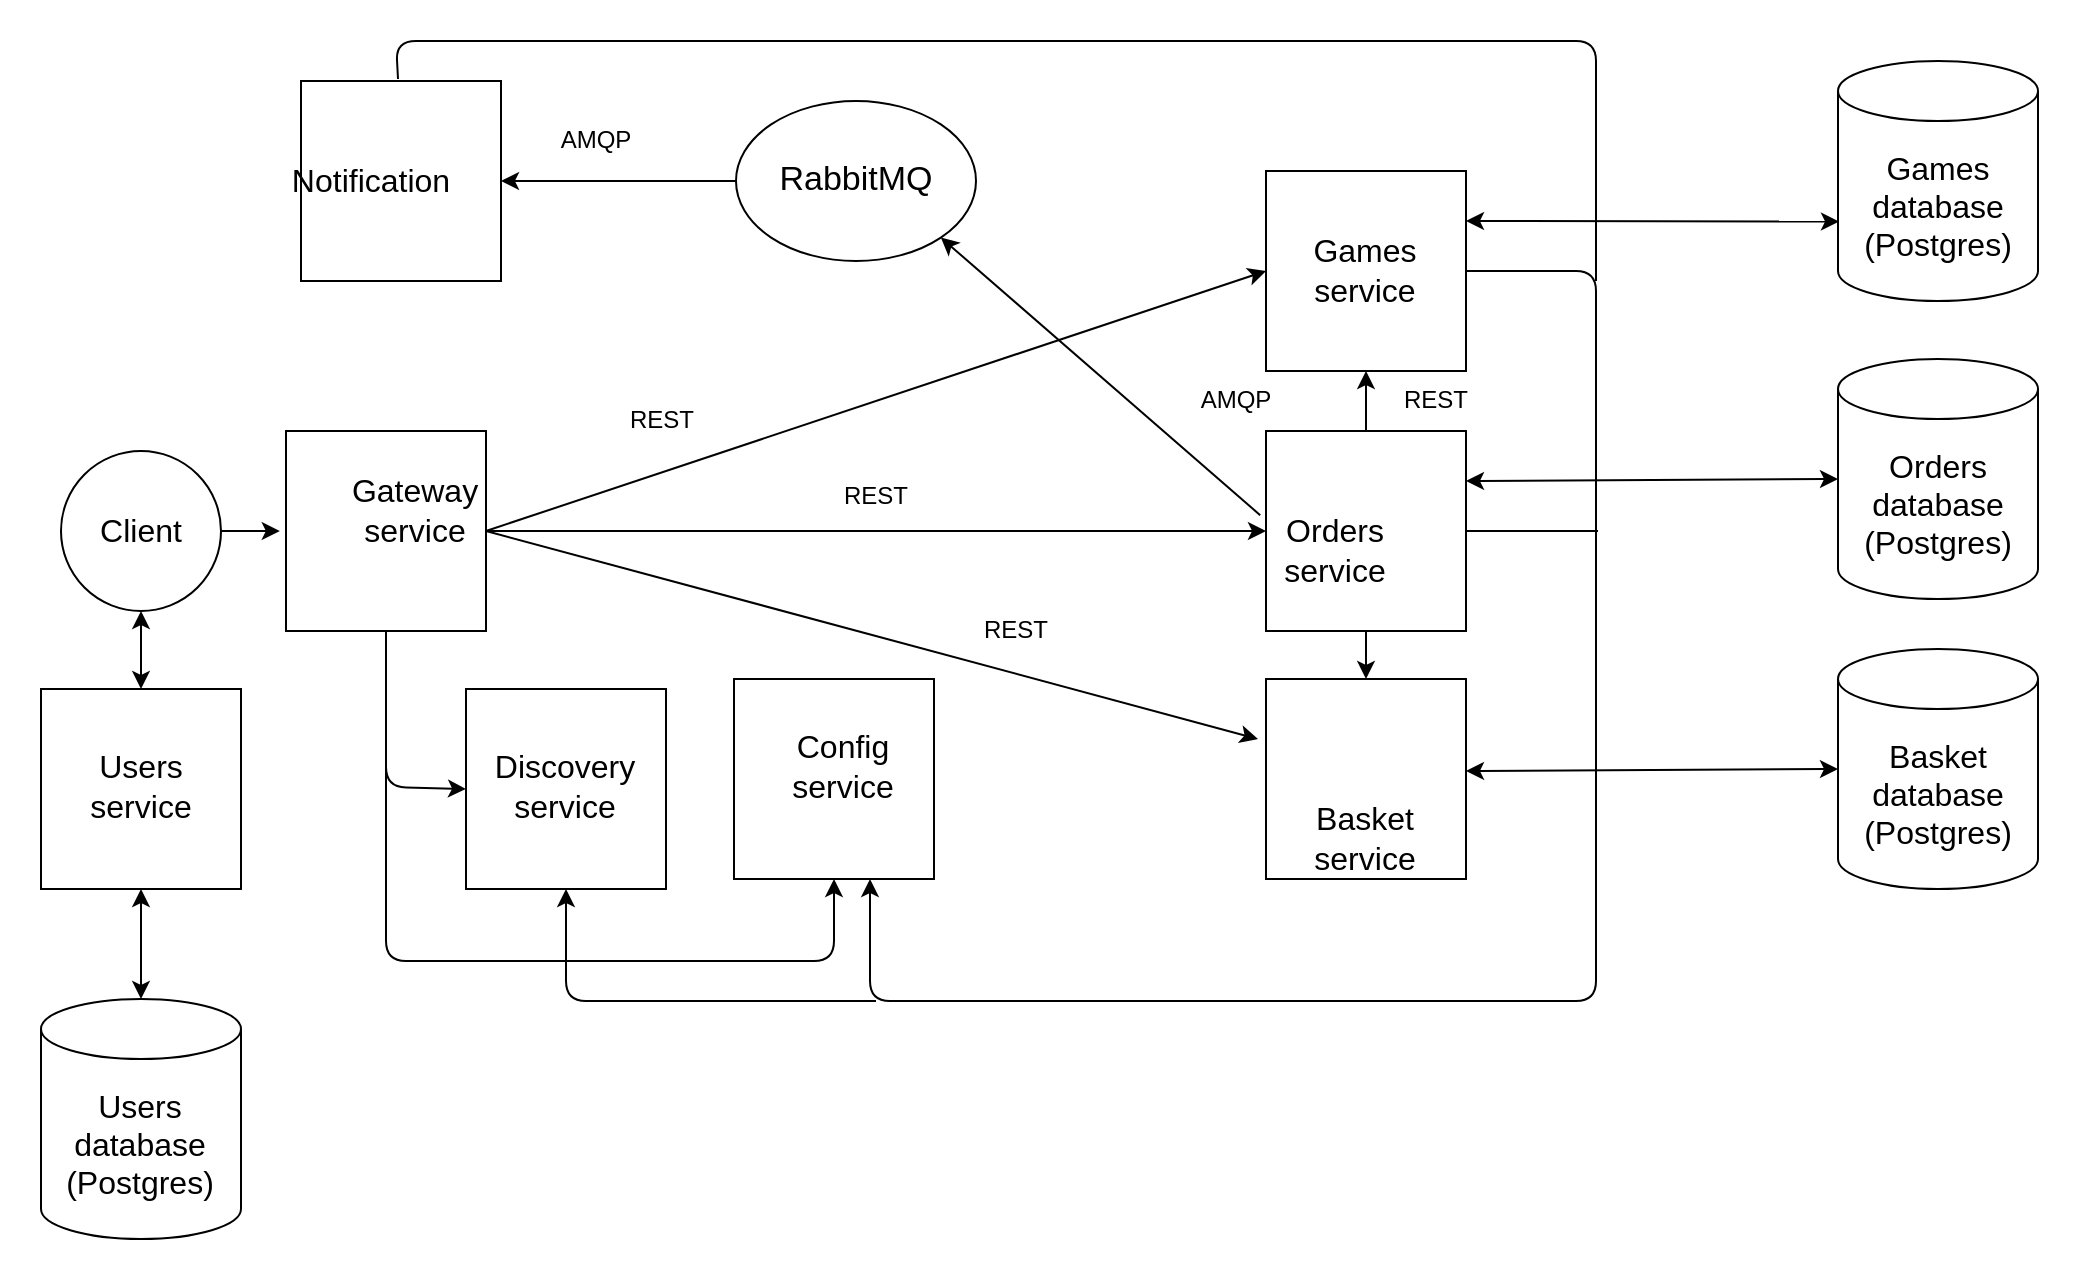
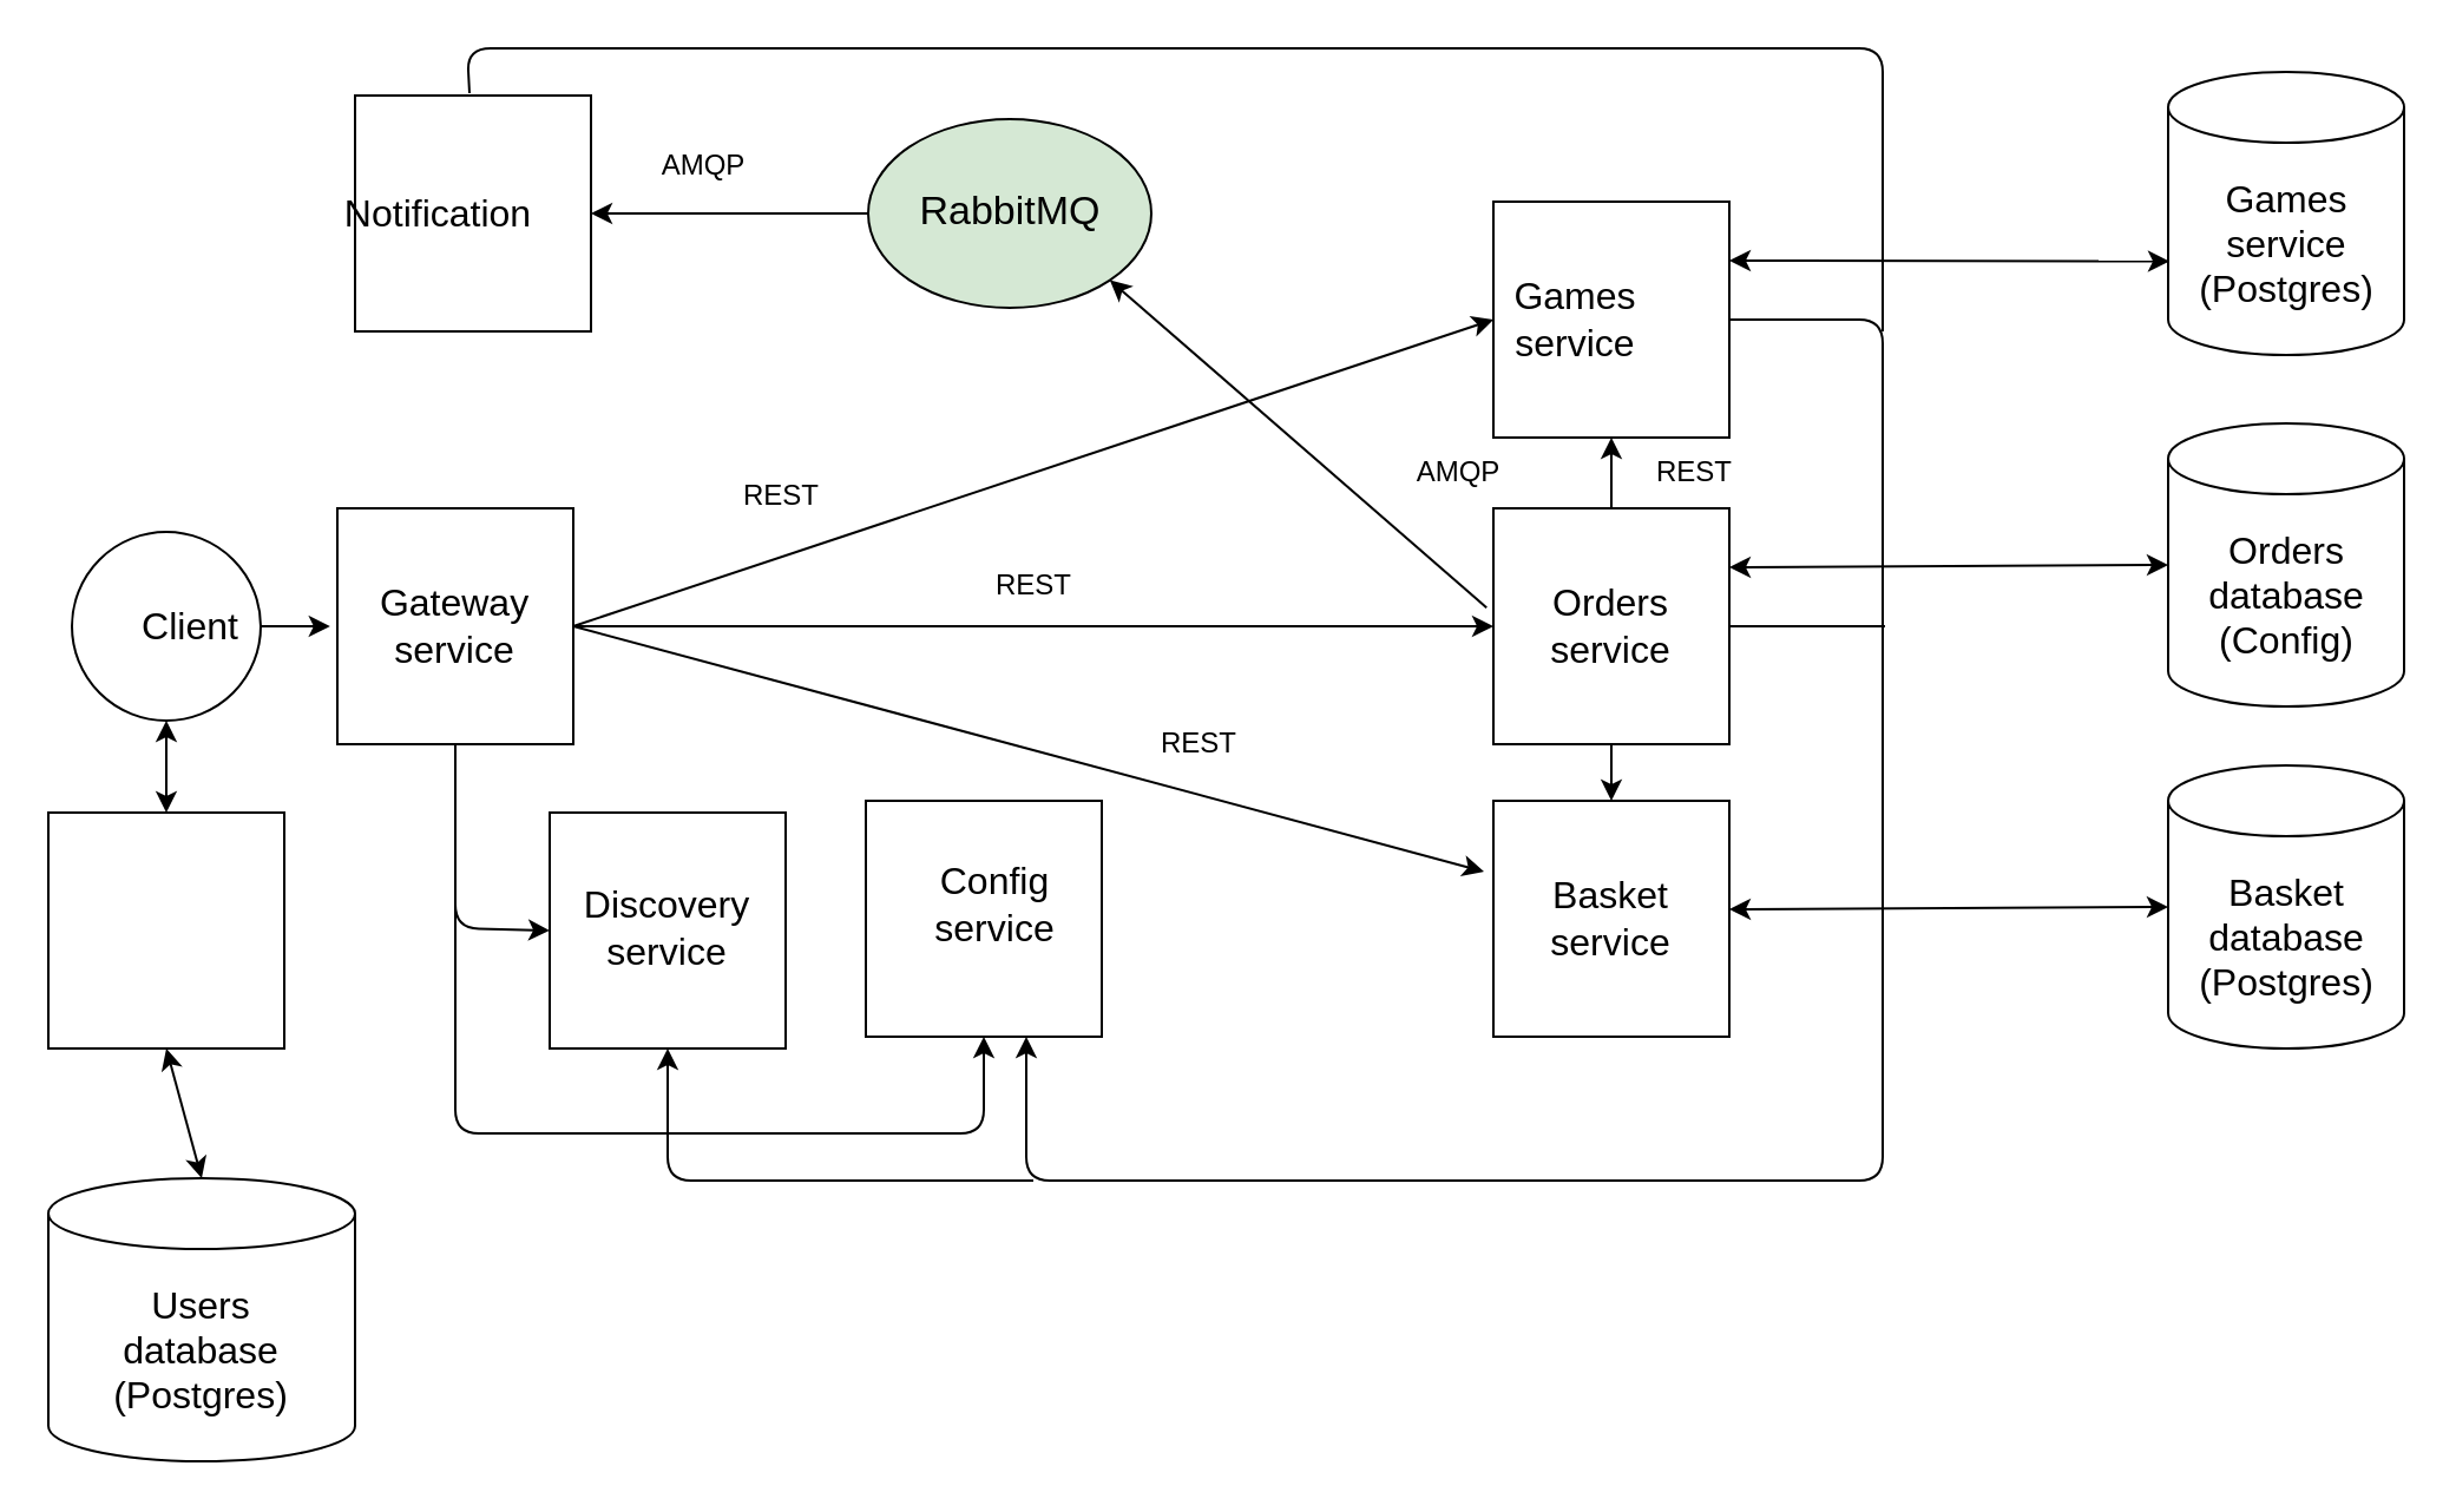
- <mxCell id="39" value="&lt;font style=&quot;font-size: 17px&quot;&gt;RabbitMQ&lt;/font&gt;" style="ellipse;whiteSpace=wrap;html=1;strokeWidth=1;" parent="1" vertex="1"><mxGeometry x="367.5" y="50" width="120" height="80" as="geometry" /></mxCell>
+ <mxCell id="39" value="&lt;font style=&quot;font-size: 17px&quot;&gt;RabbitMQ&lt;/font&gt;" style="ellipse;whiteSpace=wrap;html=1;strokeWidth=1;fillColor=#d5e8d4;" parent="1" vertex="1"><mxGeometry x="367.5" y="50" width="120" height="80" as="geometry" /></mxCell>
- <mxCell id="31" value="&lt;div style=&quot;font-size: 16px;&quot;&gt;&lt;font style=&quot;font-size: 16px;&quot;&gt;Games &lt;br&gt;&lt;/font&gt;&lt;/div&gt;&lt;div style=&quot;font-size: 16px;&quot;&gt;&lt;font style=&quot;font-size: 16px;&quot;&gt;database&lt;/font&gt;&lt;/div&gt;&lt;div style=&quot;font-size: 16px;&quot;&gt;&lt;font style=&quot;font-size: 16px;&quot;&gt;(Postgres)&lt;br&gt;&lt;/font&gt;&lt;/div&gt;" style="shape=cylinder3;whiteSpace=wrap;html=1;boundedLbl=1;backgroundOutline=1;size=15;strokeWidth=1;" parent="1" vertex="1"><mxGeometry x="918.5" y="30" width="100" height="120" as="geometry" /></mxCell>
+ <mxCell id="31" value="&lt;div style=&quot;font-size: 16px;&quot;&gt;&lt;font style=&quot;font-size: 16px;&quot;&gt;Games &lt;br&gt;&lt;/font&gt;&lt;/div&gt;&lt;div style=&quot;font-size: 16px;&quot;&gt;&lt;font style=&quot;font-size: 16px;&quot;&gt;service&lt;/font&gt;&lt;/div&gt;&lt;div style=&quot;font-size: 16px;&quot;&gt;&lt;font style=&quot;font-size: 16px;&quot;&gt;(Postgres)&lt;br&gt;&lt;/font&gt;&lt;/div&gt;" style="shape=cylinder3;whiteSpace=wrap;html=1;boundedLbl=1;backgroundOutline=1;size=15;strokeWidth=1;" parent="1" vertex="1"><mxGeometry x="918.5" y="30" width="100" height="120" as="geometry" /></mxCell>
- <mxCell id="5" value="&lt;div style=&quot;font-size: 16px;&quot;&gt;&lt;font style=&quot;font-size: 16px;&quot;&gt;Games&lt;br&gt;&lt;/font&gt;&lt;/div&gt;&lt;div style=&quot;font-size: 16px;&quot;&gt;&lt;font style=&quot;font-size: 16px;&quot;&gt;service&lt;br&gt;&lt;/font&gt;&lt;/div&gt;" style="text;html=1;align=center;verticalAlign=middle;whiteSpace=wrap;rounded=0;strokeWidth=1;" parent="1" vertex="1"><mxGeometry x="655" y="117.5" width="55" height="35" as="geometry" /></mxCell>
+ <mxCell id="5" value="&lt;div style=&quot;font-size: 16px;&quot;&gt;&lt;font style=&quot;font-size: 16px;&quot;&gt;Games&lt;br&gt;&lt;/font&gt;&lt;/div&gt;&lt;div style=&quot;font-size: 16px;&quot;&gt;&lt;font style=&quot;font-size: 16px;&quot;&gt;service&lt;br&gt;&lt;/font&gt;&lt;/div&gt;" style="text;html=1;align=center;verticalAlign=middle;whiteSpace=wrap;rounded=0;strokeWidth=1;" parent="1" vertex="1"><mxGeometry x="640" y="117.5" width="55" height="35" as="geometry" /></mxCell>
- <mxCell id="26" value="&lt;div style=&quot;font-size: 16px;&quot;&gt;&lt;font style=&quot;font-size: 16px;&quot;&gt;Orders database&lt;/font&gt;&lt;/div&gt;&lt;div style=&quot;font-size: 16px;&quot;&gt;&lt;font style=&quot;font-size: 16px;&quot;&gt;(Postgres)&lt;br&gt;&lt;/font&gt;&lt;/div&gt;" style="shape=cylinder3;whiteSpace=wrap;html=1;boundedLbl=1;backgroundOutline=1;size=15;strokeWidth=1;" parent="1" vertex="1"><mxGeometry x="918.5" y="179" width="100" height="120" as="geometry" /></mxCell>
+ <mxCell id="26" value="&lt;div style=&quot;font-size: 16px;&quot;&gt;&lt;font style=&quot;font-size: 16px;&quot;&gt;Orders database&lt;/font&gt;&lt;/div&gt;&lt;div style=&quot;font-size: 16px;&quot;&gt;&lt;font style=&quot;font-size: 16px;&quot;&gt;(Config)&lt;br&gt;&lt;/font&gt;&lt;/div&gt;" style="shape=cylinder3;whiteSpace=wrap;html=1;boundedLbl=1;backgroundOutline=1;size=15;strokeWidth=1;" parent="1" vertex="1"><mxGeometry x="918.5" y="179" width="100" height="120" as="geometry" /></mxCell>
- <mxCell id="3" value="&lt;div&gt;&lt;font style=&quot;font-size: 16px;&quot;&gt;Gateway&lt;/font&gt;&lt;/div&gt;&lt;div&gt;&lt;font style=&quot;font-size: 16px;&quot;&gt;service&lt;br&gt;&lt;/font&gt;&lt;/div&gt;" style="text;html=1;align=center;verticalAlign=middle;whiteSpace=wrap;rounded=0;strokeWidth=1;fontSize=16;" parent="1" vertex="1"><mxGeometry x="180" y="237.5" width="55" height="35" as="geometry" /></mxCell>
+ <mxCell id="3" value="&lt;div&gt;&lt;font style=&quot;font-size: 16px;&quot;&gt;Gateway&lt;/font&gt;&lt;/div&gt;&lt;div&gt;&lt;font style=&quot;font-size: 16px;&quot;&gt;service&lt;br&gt;&lt;/font&gt;&lt;/div&gt;" style="text;html=1;align=center;verticalAlign=middle;whiteSpace=wrap;rounded=0;strokeWidth=1;fontSize=16;" parent="1" vertex="1"><mxGeometry x="165" y="247.5" width="55" height="35" as="geometry" /></mxCell>
- <mxCell id="30" value="&lt;font style=&quot;font-size: 16px;&quot;&gt;Client&lt;/font&gt;" style="text;html=1;align=center;verticalAlign=middle;whiteSpace=wrap;rounded=0;strokeWidth=1;" parent="1" vertex="1"><mxGeometry x="42.5" y="247.5" width="55" height="35" as="geometry" /></mxCell>
+ <mxCell id="30" value="&lt;font style=&quot;font-size: 16px;&quot;&gt;Client&lt;/font&gt;" style="text;html=1;align=center;verticalAlign=middle;whiteSpace=wrap;rounded=0;strokeWidth=1;" parent="1" vertex="1"><mxGeometry x="52.5" y="247.5" width="55" height="35" as="geometry" /></mxCell>
- <mxCell id="7" value="&lt;div style=&quot;font-size: 16px;&quot;&gt;&lt;font style=&quot;font-size: 16px;&quot;&gt;Orders&lt;/font&gt;&lt;/div&gt;&lt;div style=&quot;font-size: 16px;&quot;&gt;&lt;font style=&quot;font-size: 16px;&quot;&gt;service&lt;br&gt;&lt;/font&gt;&lt;/div&gt;" style="text;html=1;align=center;verticalAlign=middle;whiteSpace=wrap;rounded=0;strokeWidth=1;" parent="1" vertex="1"><mxGeometry x="640" y="257.5" width="55" height="35" as="geometry" /></mxCell>
+ <mxCell id="7" value="&lt;div style=&quot;font-size: 16px;&quot;&gt;&lt;font style=&quot;font-size: 16px;&quot;&gt;Orders&lt;/font&gt;&lt;/div&gt;&lt;div style=&quot;font-size: 16px;&quot;&gt;&lt;font style=&quot;font-size: 16px;&quot;&gt;service&lt;br&gt;&lt;/font&gt;&lt;/div&gt;" style="text;html=1;align=center;verticalAlign=middle;whiteSpace=wrap;rounded=0;strokeWidth=1;" parent="1" vertex="1"><mxGeometry x="655" y="247.5" width="55" height="35" as="geometry" /></mxCell>
- <mxCell id="50" value="&lt;div&gt;&lt;font style=&quot;font-size: 16px;&quot;&gt;Users&lt;/font&gt;&lt;/div&gt;&lt;div&gt;&lt;font style=&quot;font-size: 16px;&quot;&gt;service&lt;br&gt;&lt;/font&gt;&lt;/div&gt;" style="text;html=1;align=center;verticalAlign=middle;whiteSpace=wrap;rounded=0;strokeWidth=1;fontSize=16;" parent="1" vertex="1"><mxGeometry x="42.5" y="375" width="55" height="35" as="geometry" /></mxCell>
- <mxCell id="35" value="&lt;div style=&quot;font-size: 16px;&quot;&gt;&lt;font style=&quot;font-size: 16px;&quot;&gt;Basket&lt;/font&gt;&lt;/div&gt;&lt;div style=&quot;font-size: 16px;&quot;&gt;&lt;font style=&quot;font-size: 16px;&quot;&gt;service&lt;br&gt;&lt;/font&gt;&lt;/div&gt;" style="text;html=1;align=center;verticalAlign=middle;whiteSpace=wrap;rounded=0;strokeWidth=1;" parent="1" vertex="1"><mxGeometry x="655" y="401.5" width="55" height="35" as="geometry" /></mxCell>
+ <mxCell id="35" value="&lt;div style=&quot;font-size: 16px;&quot;&gt;&lt;font style=&quot;font-size: 16px;&quot;&gt;Basket&lt;/font&gt;&lt;/div&gt;&lt;div style=&quot;font-size: 16px;&quot;&gt;&lt;font style=&quot;font-size: 16px;&quot;&gt;service&lt;br&gt;&lt;/font&gt;&lt;/div&gt;" style="text;html=1;align=center;verticalAlign=middle;whiteSpace=wrap;rounded=0;strokeWidth=1;" parent="1" vertex="1"><mxGeometry x="655" y="371.5" width="55" height="35" as="geometry" /></mxCell>
- <mxCell id="47" value="&lt;div style=&quot;font-size: 16px;&quot;&gt;&lt;font style=&quot;font-size: 16px;&quot;&gt;Users &lt;br&gt;&lt;/font&gt;&lt;/div&gt;&lt;div style=&quot;font-size: 16px;&quot;&gt;&lt;font style=&quot;font-size: 16px;&quot;&gt;database&lt;/font&gt;&lt;/div&gt;&lt;div style=&quot;font-size: 16px;&quot;&gt;&lt;font style=&quot;font-size: 16px;&quot;&gt;(Postgres)&lt;br&gt;&lt;/font&gt;&lt;/div&gt;" style="shape=cylinder3;whiteSpace=wrap;html=1;boundedLbl=1;backgroundOutline=1;size=15;strokeWidth=1;" parent="1" vertex="1"><mxGeometry x="20" y="499" width="100" height="120" as="geometry" /></mxCell>
+ <mxCell id="47" value="&lt;div style=&quot;font-size: 16px;&quot;&gt;&lt;font style=&quot;font-size: 16px;&quot;&gt;Users &lt;br&gt;&lt;/font&gt;&lt;/div&gt;&lt;div style=&quot;font-size: 16px;&quot;&gt;&lt;font style=&quot;font-size: 16px;&quot;&gt;database&lt;/font&gt;&lt;/div&gt;&lt;div style=&quot;font-size: 16px;&quot;&gt;&lt;font style=&quot;font-size: 16px;&quot;&gt;(Postgres)&lt;br&gt;&lt;/font&gt;&lt;/div&gt;" style="shape=cylinder3;whiteSpace=wrap;html=1;boundedLbl=1;backgroundOutline=1;size=15;strokeWidth=1;" parent="1" vertex="1"><mxGeometry x="20" y="499" width="130" height="120" as="geometry" /></mxCell>
